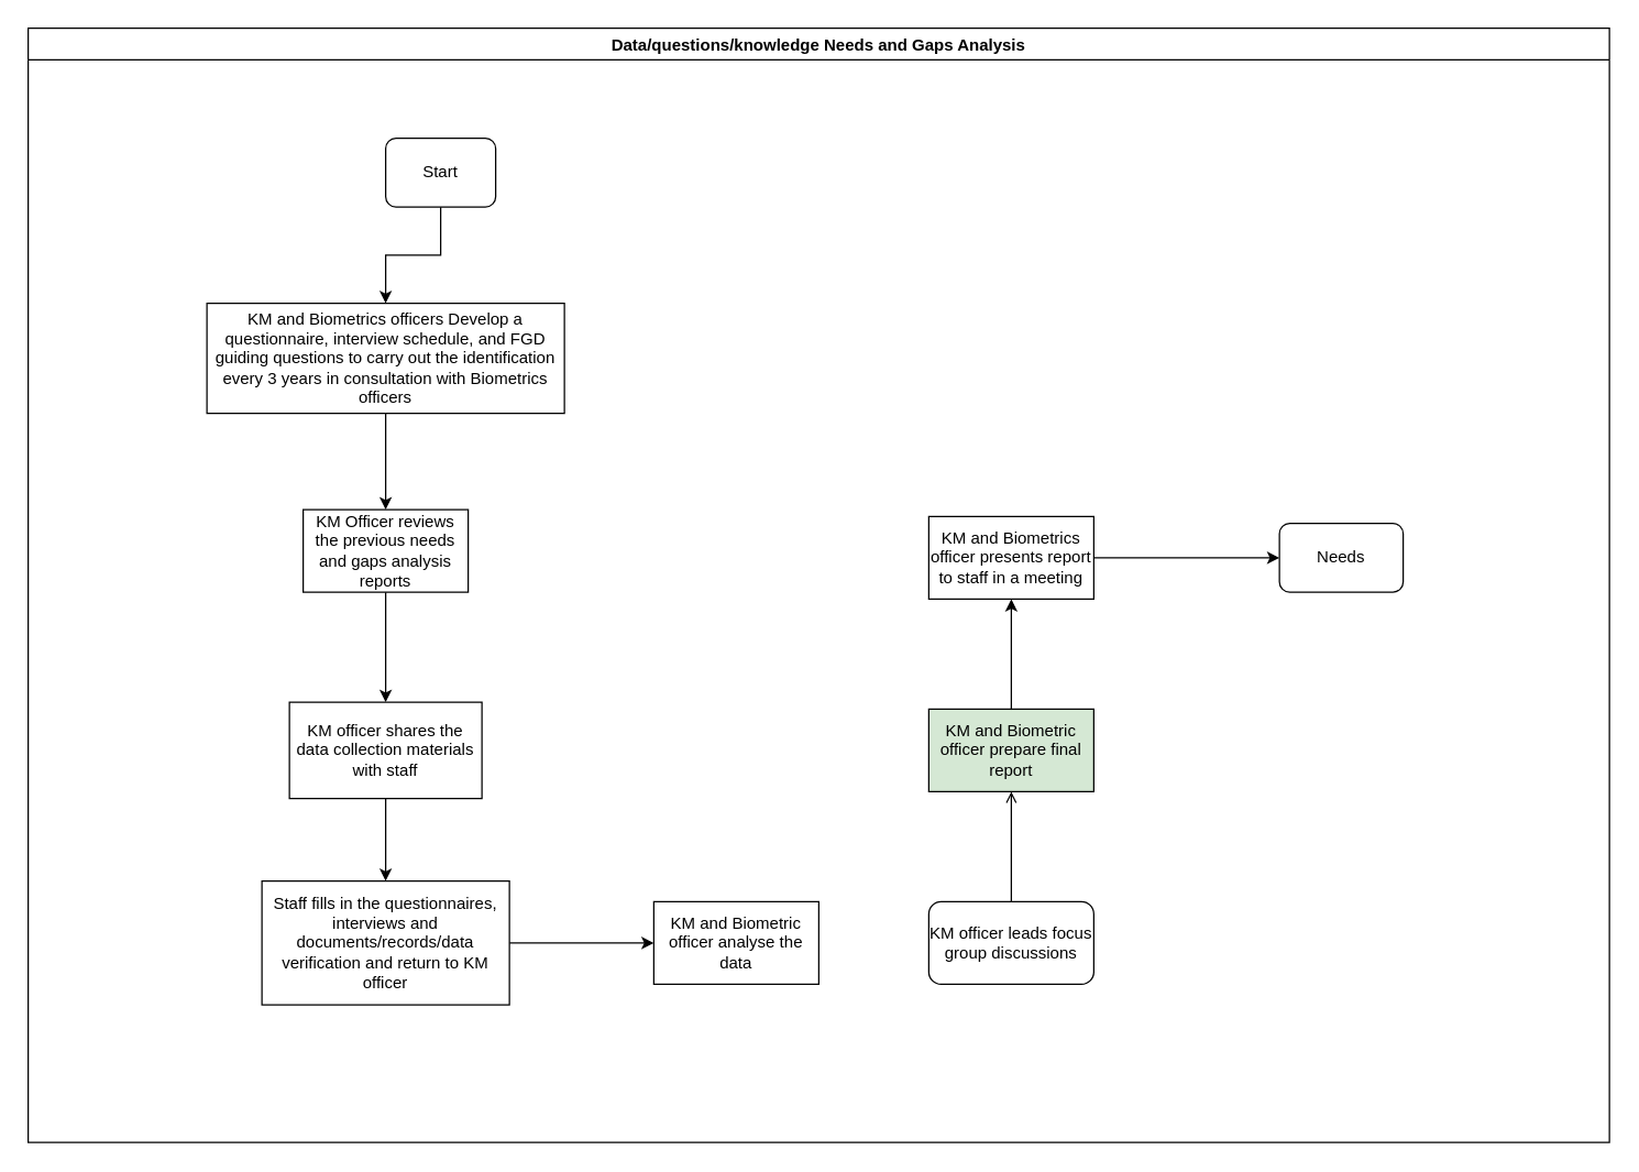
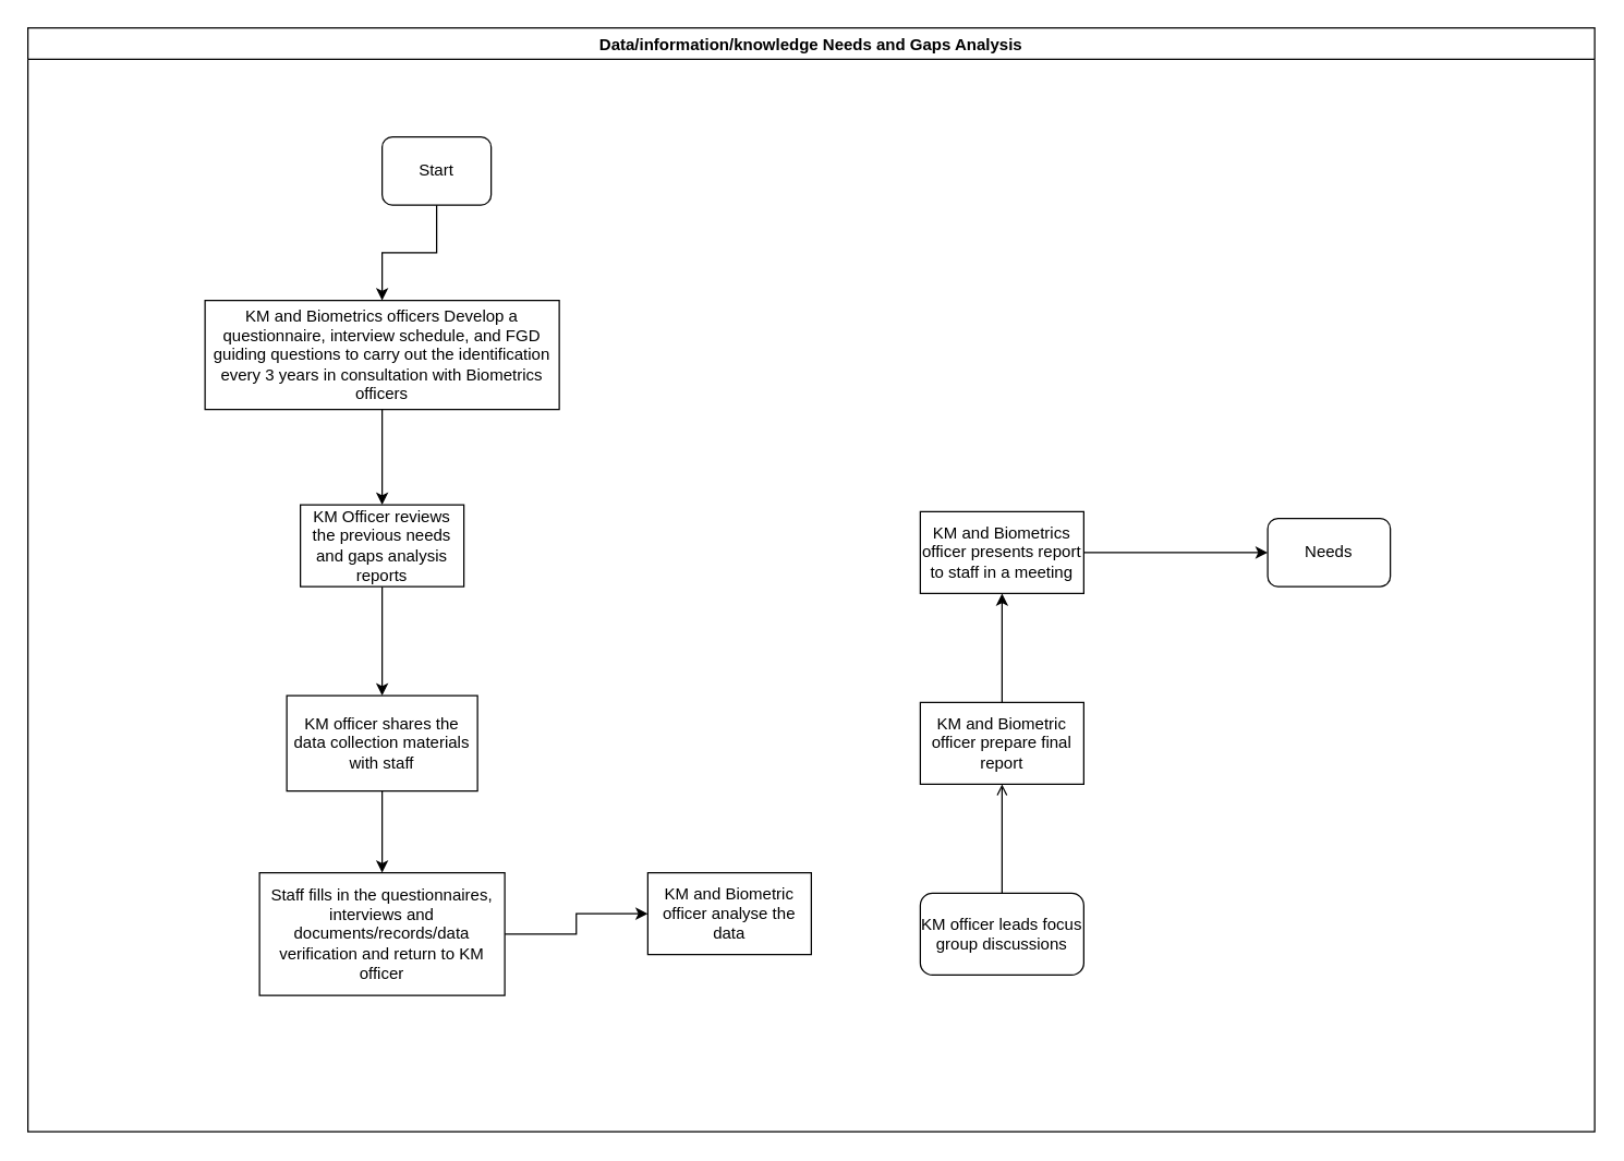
- <mxCell id="2" value="Data/questions/knowledge Needs and Gaps Analysis" style="swimlane;" vertex="1" parent="1"><mxGeometry x="20" y="20" width="1150" height="810" as="geometry" /></mxCell>
+ <mxCell id="2" value="Data/information/knowledge Needs and Gaps Analysis" style="swimlane;" vertex="1" parent="1"><mxGeometry x="20" y="20" width="1150" height="810" as="geometry" /></mxCell>
- <mxCell id="18" value="KM and Biometric officer prepare final report" style="whiteSpace=wrap;html=1;rounded=0;fillColor=#d5e8d4;" vertex="1" parent="1"><mxGeometry x="675" y="515" width="120" height="60" as="geometry" /></mxCell>
+ <mxCell id="18" value="KM and Biometric officer prepare final report" style="whiteSpace=wrap;html=1;rounded=0;" vertex="1" parent="1"><mxGeometry x="675" y="515" width="120" height="60" as="geometry" /></mxCell>
- <mxCell id="8" value="KM and Biometric officer analyse the data" style="rounded=0;whiteSpace=wrap;html=1;" vertex="1" parent="2"><mxGeometry x="455" y="635" width="120" height="60" as="geometry" /></mxCell>
+ <mxCell id="8" value="KM and Biometric officer analyse the data" style="rounded=0;whiteSpace=wrap;html=1;" vertex="1" parent="2"><mxGeometry x="455" y="620" width="120" height="60" as="geometry" /></mxCell>
